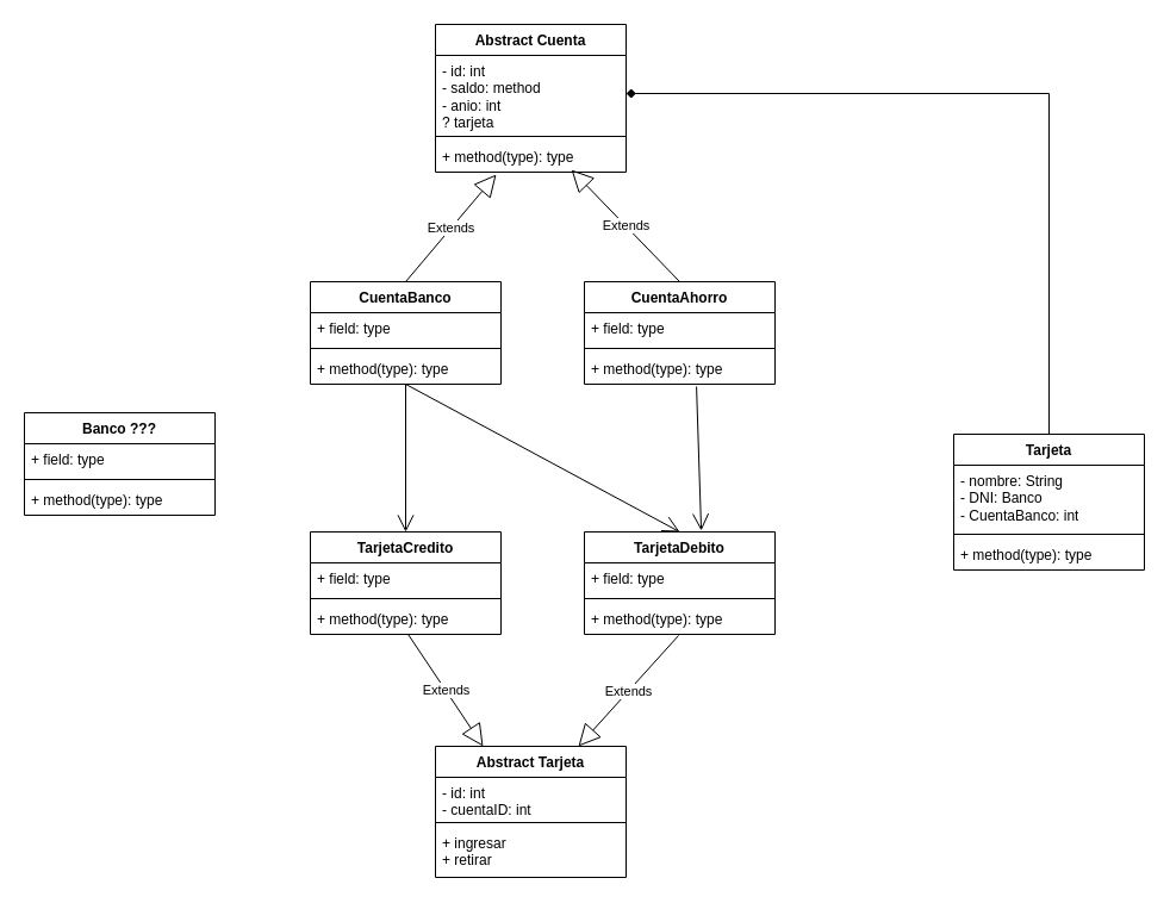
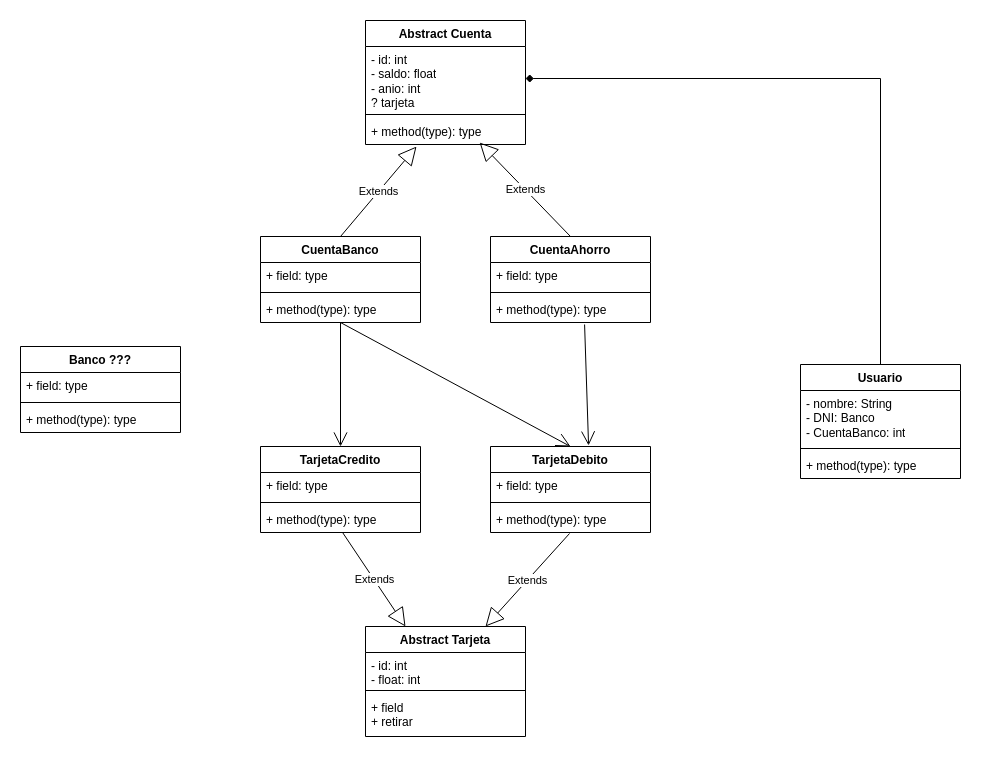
- <mxCell id="8" value="- id: int&lt;div&gt;- saldo: method&lt;/div&gt;&lt;div&gt;- anio: int&lt;/div&gt;&lt;div&gt;? tarjeta&lt;/div&gt;" style="text;strokeColor=none;fillColor=none;align=left;verticalAlign=top;spacingLeft=4;spacingRight=4;overflow=hidden;rotatable=0;points=[[0,0.5],[1,0.5]];portConstraint=eastwest;whiteSpace=wrap;html=1;" vertex="1" parent="7"><mxGeometry y="26" width="160" height="64" as="geometry" /></mxCell>
+ <mxCell id="8" value="- id: int&lt;div&gt;- saldo: float&lt;/div&gt;&lt;div&gt;- anio: int&lt;/div&gt;&lt;div&gt;? tarjeta&lt;/div&gt;" style="text;strokeColor=none;fillColor=none;align=left;verticalAlign=top;spacingLeft=4;spacingRight=4;overflow=hidden;rotatable=0;points=[[0,0.5],[1,0.5]];portConstraint=eastwest;whiteSpace=wrap;html=1;" vertex="1" parent="7"><mxGeometry y="26" width="160" height="64" as="geometry" /></mxCell>
- <mxCell id="3" value="Tarjeta" style="swimlane;fontStyle=1;align=center;verticalAlign=top;childLayout=stackLayout;horizontal=1;startSize=26;horizontalStack=0;resizeParent=1;resizeParentMax=0;resizeLast=0;collapsible=1;marginBottom=0;whiteSpace=wrap;html=1;" vertex="1" parent="1"><mxGeometry x="800" y="364" width="160" height="114" as="geometry" /></mxCell>
+ <mxCell id="3" value="Usuario" style="swimlane;fontStyle=1;align=center;verticalAlign=top;childLayout=stackLayout;horizontal=1;startSize=26;horizontalStack=0;resizeParent=1;resizeParentMax=0;resizeLast=0;collapsible=1;marginBottom=0;whiteSpace=wrap;html=1;" vertex="1" parent="1"><mxGeometry x="800" y="364" width="160" height="114" as="geometry" /></mxCell>
- <mxCell id="22" value="- id: int&lt;div&gt;- cuentaID: int&lt;/div&gt;" style="text;strokeColor=none;fillColor=none;align=left;verticalAlign=top;spacingLeft=4;spacingRight=4;overflow=hidden;rotatable=0;points=[[0,0.5],[1,0.5]];portConstraint=eastwest;whiteSpace=wrap;html=1;" vertex="1" parent="21"><mxGeometry y="26" width="160" height="34" as="geometry" /></mxCell>
+ <mxCell id="22" value="- id: int&lt;div&gt;- float: int&lt;/div&gt;" style="text;strokeColor=none;fillColor=none;align=left;verticalAlign=top;spacingLeft=4;spacingRight=4;overflow=hidden;rotatable=0;points=[[0,0.5],[1,0.5]];portConstraint=eastwest;whiteSpace=wrap;html=1;" vertex="1" parent="21"><mxGeometry y="26" width="160" height="34" as="geometry" /></mxCell>
- <mxCell id="24" value="+ ingresar&lt;div&gt;+ retirar&lt;/div&gt;" style="text;strokeColor=none;fillColor=none;align=left;verticalAlign=top;spacingLeft=4;spacingRight=4;overflow=hidden;rotatable=0;points=[[0,0.5],[1,0.5]];portConstraint=eastwest;whiteSpace=wrap;html=1;" vertex="1" parent="21"><mxGeometry y="68" width="160" height="42" as="geometry" /></mxCell>
+ <mxCell id="24" value="+ field&lt;div&gt;+ retirar&lt;/div&gt;" style="text;strokeColor=none;fillColor=none;align=left;verticalAlign=top;spacingLeft=4;spacingRight=4;overflow=hidden;rotatable=0;points=[[0,0.5],[1,0.5]];portConstraint=eastwest;whiteSpace=wrap;html=1;" vertex="1" parent="21"><mxGeometry y="68" width="160" height="42" as="geometry" /></mxCell>
